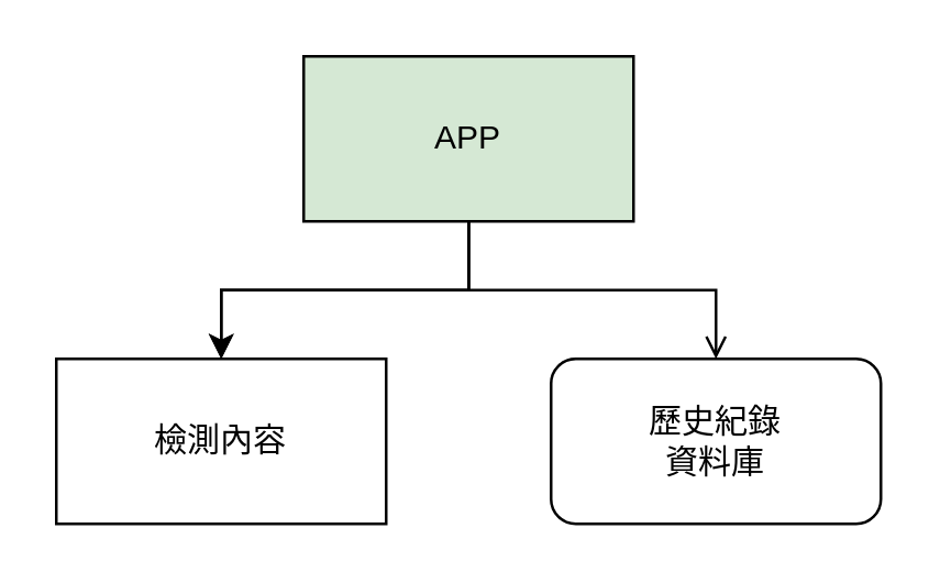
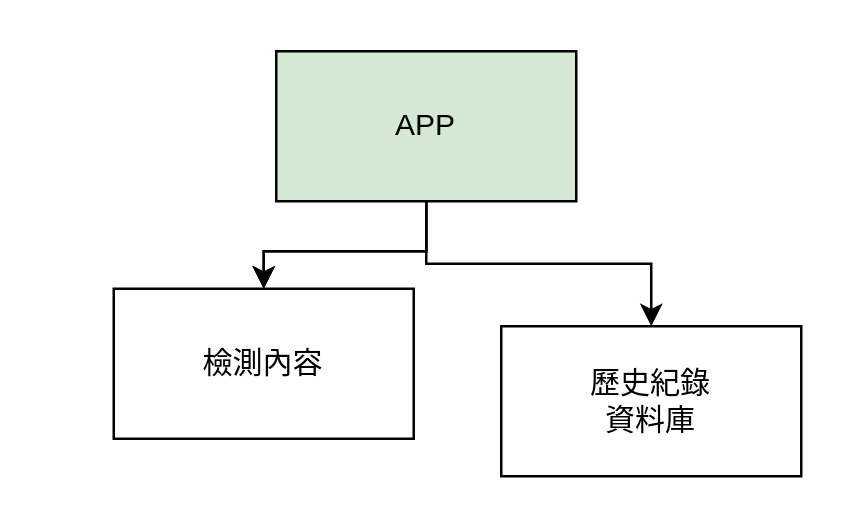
- <mxCell id="4" value="" style="edgeStyle=orthogonalEdgeStyle;rounded=0;orthogonalLoop=1;jettySize=auto;html=1;endArrow=open;" edge="1" parent="1" source="5" target="7"><mxGeometry relative="1" as="geometry" /></mxCell>
+ <mxCell id="4" value="" style="edgeStyle=orthogonalEdgeStyle;rounded=0;orthogonalLoop=1;jettySize=auto;html=1;" edge="1" parent="1" source="5" target="7"><mxGeometry relative="1" as="geometry" /></mxCell>
- <mxCell id="6" value="檢測內容" style="rounded=0;whiteSpace=wrap;html=1;" vertex="1" parent="1"><mxGeometry x="20" y="130" width="120" height="60" as="geometry" /></mxCell>
+ <mxCell id="6" value="檢測內容" style="rounded=0;whiteSpace=wrap;html=1;" vertex="1" parent="1"><mxGeometry x="45" y="115" width="120" height="60" as="geometry" /></mxCell>
- <mxCell id="7" value="歷史紀錄&lt;br&gt;資料庫" style="whiteSpace=wrap;html=1;rounded=1;" vertex="1" parent="1"><mxGeometry x="200" y="130" width="120" height="60" as="geometry" /></mxCell>
+ <mxCell id="7" value="歷史紀錄&lt;br&gt;資料庫" style="rounded=0;whiteSpace=wrap;html=1;" vertex="1" parent="1"><mxGeometry x="200" y="130" width="120" height="60" as="geometry" /></mxCell>
